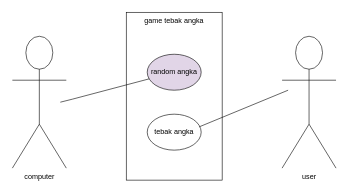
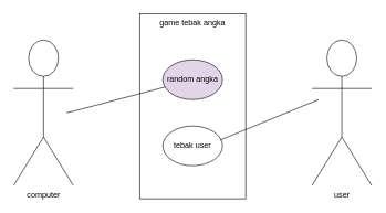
- <mxCell id="6" value="tebak angka" style="ellipse;whiteSpace=wrap;html=1;" vertex="1" parent="1"><mxGeometry x="245" y="190" width="90" height="60" as="geometry" /></mxCell>
+ <mxCell id="6" value="tebak user" style="ellipse;whiteSpace=wrap;html=1;" vertex="1" parent="1"><mxGeometry x="245" y="190" width="90" height="60" as="geometry" /></mxCell>
